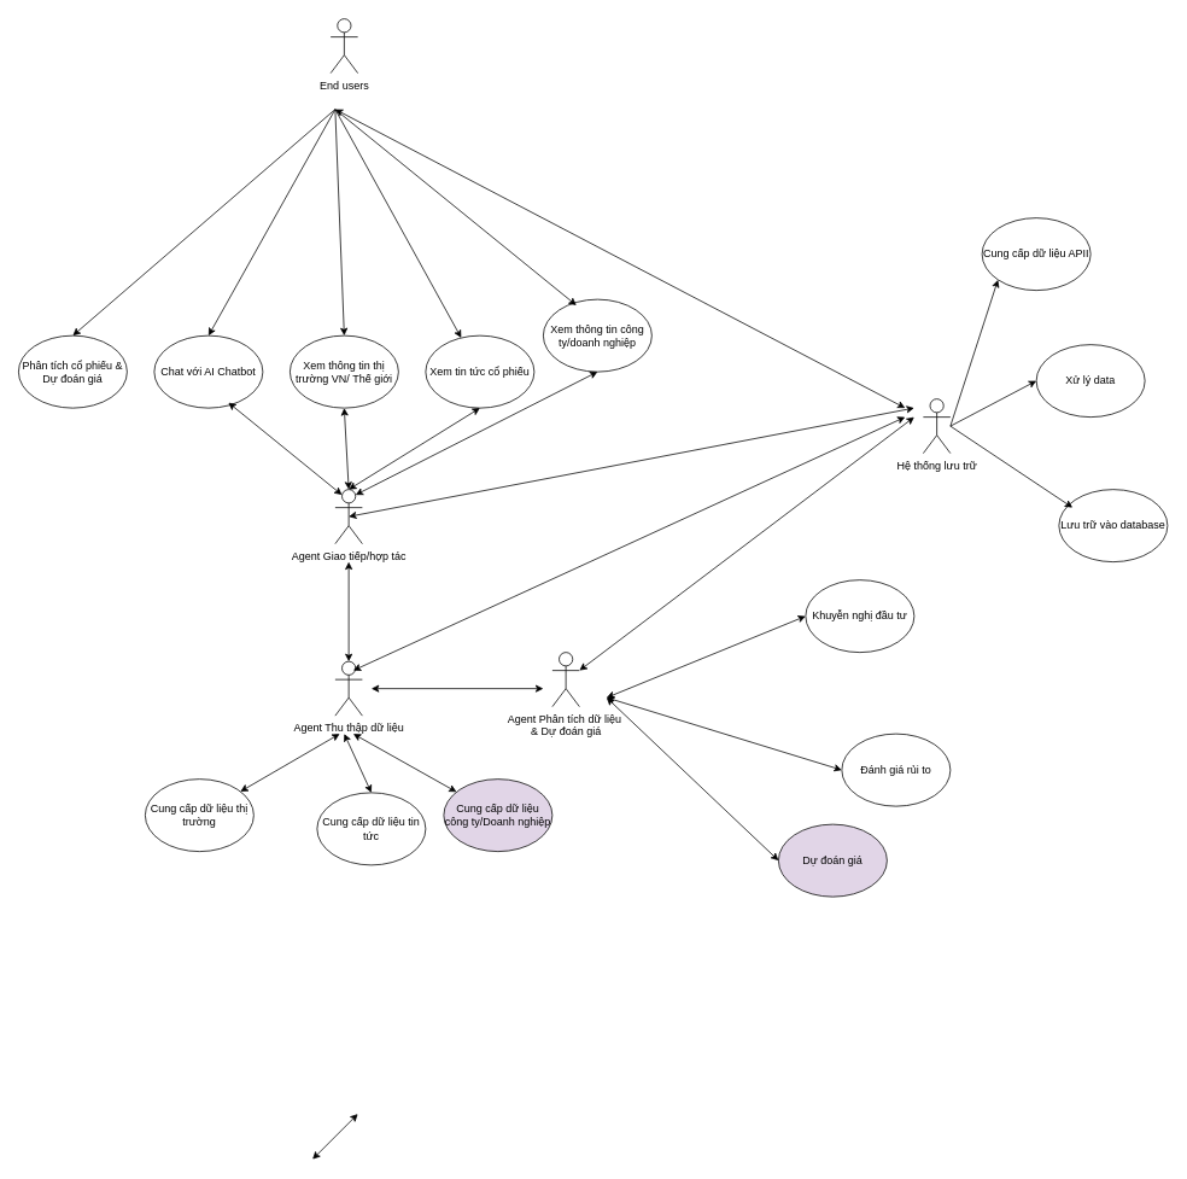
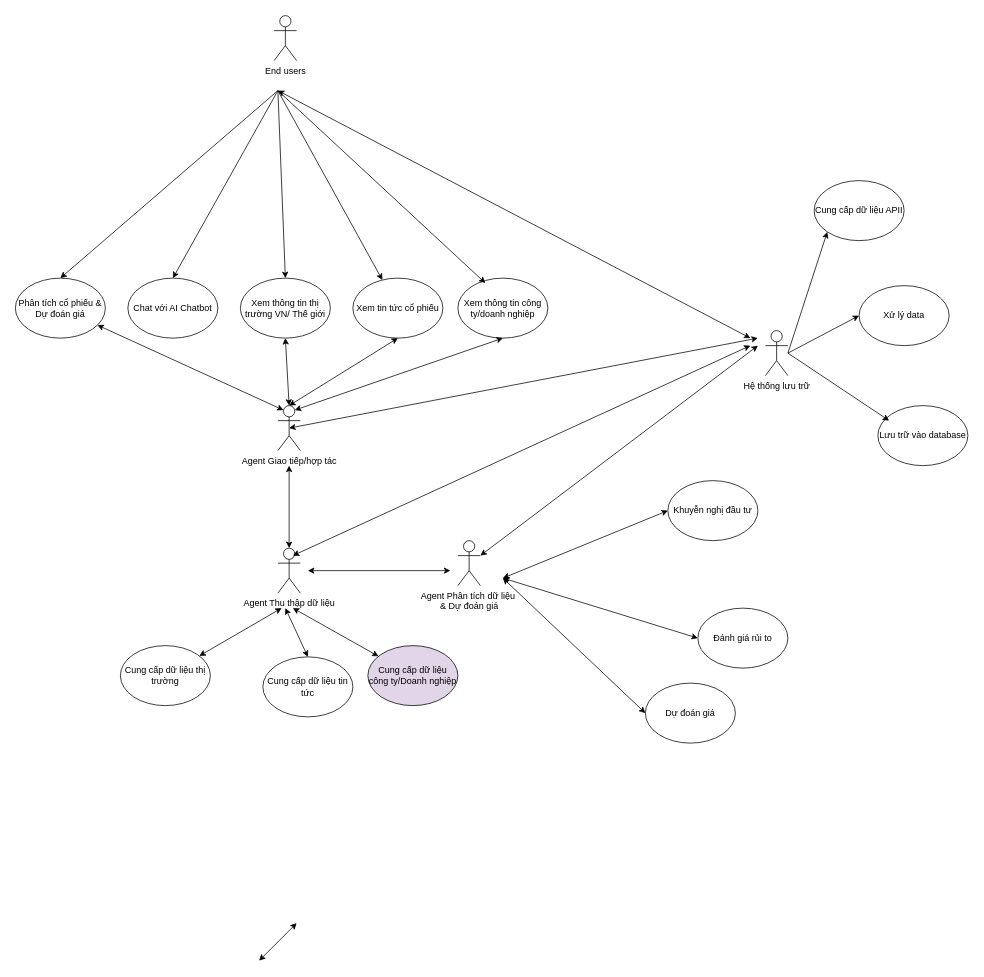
- <mxCell id="10" value="Xem thông tin công ty/doanh nghiệp" style="ellipse;whiteSpace=wrap;html=1;" vertex="1" parent="1"><mxGeometry x="600" y="330" width="120" height="80" as="geometry" /></mxCell>
+ <mxCell id="10" value="Xem thông tin công ty/doanh nghiệp" style="ellipse;whiteSpace=wrap;html=1;" vertex="1" parent="1"><mxGeometry x="610" y="370" width="120" height="80" as="geometry" /></mxCell>
- <mxCell id="20" value="" style="endArrow=classic;startArrow=classic;html=1;rounded=0;entryX=0.683;entryY=0.925;entryDx=0;entryDy=0;entryPerimeter=0;exitX=0.25;exitY=0.1;exitDx=0;exitDy=0;exitPerimeter=0;" edge="1" parent="1" source="18" target="8"><mxGeometry width="50" height="50" relative="1" as="geometry"><mxPoint x="240" y="770" as="sourcePoint" /><mxPoint x="290" y="720" as="targetPoint" /></mxGeometry></mxCell>
+ <mxCell id="20" value="" style="endArrow=classic;startArrow=classic;html=1;rounded=0;exitX=0.25;exitY=0.1;exitDx=0;exitDy=0;exitPerimeter=0;" edge="1" parent="1" source="18" target="3"><mxGeometry width="50" height="50" relative="1" as="geometry"><mxPoint x="240" y="770" as="sourcePoint" /><mxPoint x="290" y="720" as="targetPoint" /></mxGeometry></mxCell>
- <mxCell id="30" value="Dự đoán giá" style="ellipse;whiteSpace=wrap;html=1;fillColor=#e1d5e7;" vertex="1" parent="1"><mxGeometry x="860" y="910" width="120" height="80" as="geometry" /></mxCell>
+ <mxCell id="30" value="Dự đoán giá" style="ellipse;whiteSpace=wrap;html=1;" vertex="1" parent="1"><mxGeometry x="860" y="910" width="120" height="80" as="geometry" /></mxCell>
